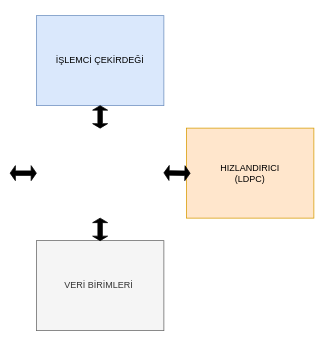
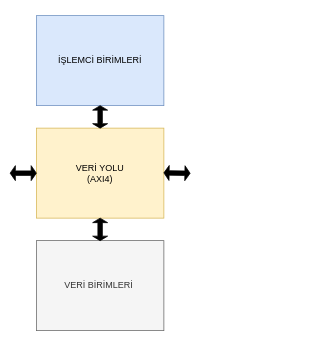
- <mxCell id="3" value="İŞLEMCİ ÇEKİRDEĞİ" style="rounded=0;whiteSpace=wrap;html=1;fillColor=#dae8fc;strokeColor=#6c8ebf;" vertex="1" parent="1"><mxGeometry x="48" y="20" width="170" height="120" as="geometry" /></mxCell>
+ <mxCell id="3" value="İŞLEMCİ BİRİMLERİ" style="rounded=0;whiteSpace=wrap;html=1;fillColor=#dae8fc;strokeColor=#6c8ebf;" vertex="1" parent="1"><mxGeometry x="48" y="20" width="170" height="120" as="geometry" /></mxCell>
+ <mxCell id="4" value="VERİ YOLU&lt;div&gt;(AXI4)&lt;/div&gt;" style="rounded=0;whiteSpace=wrap;html=1;fillColor=#fff2cc;strokeColor=#d6b656;" vertex="1" parent="1"><mxGeometry x="48" y="170" width="170" height="120" as="geometry" /></mxCell>
- <mxCell id="5" value="HIZLANDIRICI&lt;div&gt;(LDPC)&lt;/div&gt;" style="rounded=0;whiteSpace=wrap;html=1;fillColor=#ffe6cc;strokeColor=#d79b00;" vertex="1" parent="1"><mxGeometry x="248" y="170" width="170" height="120" as="geometry" /></mxCell>
